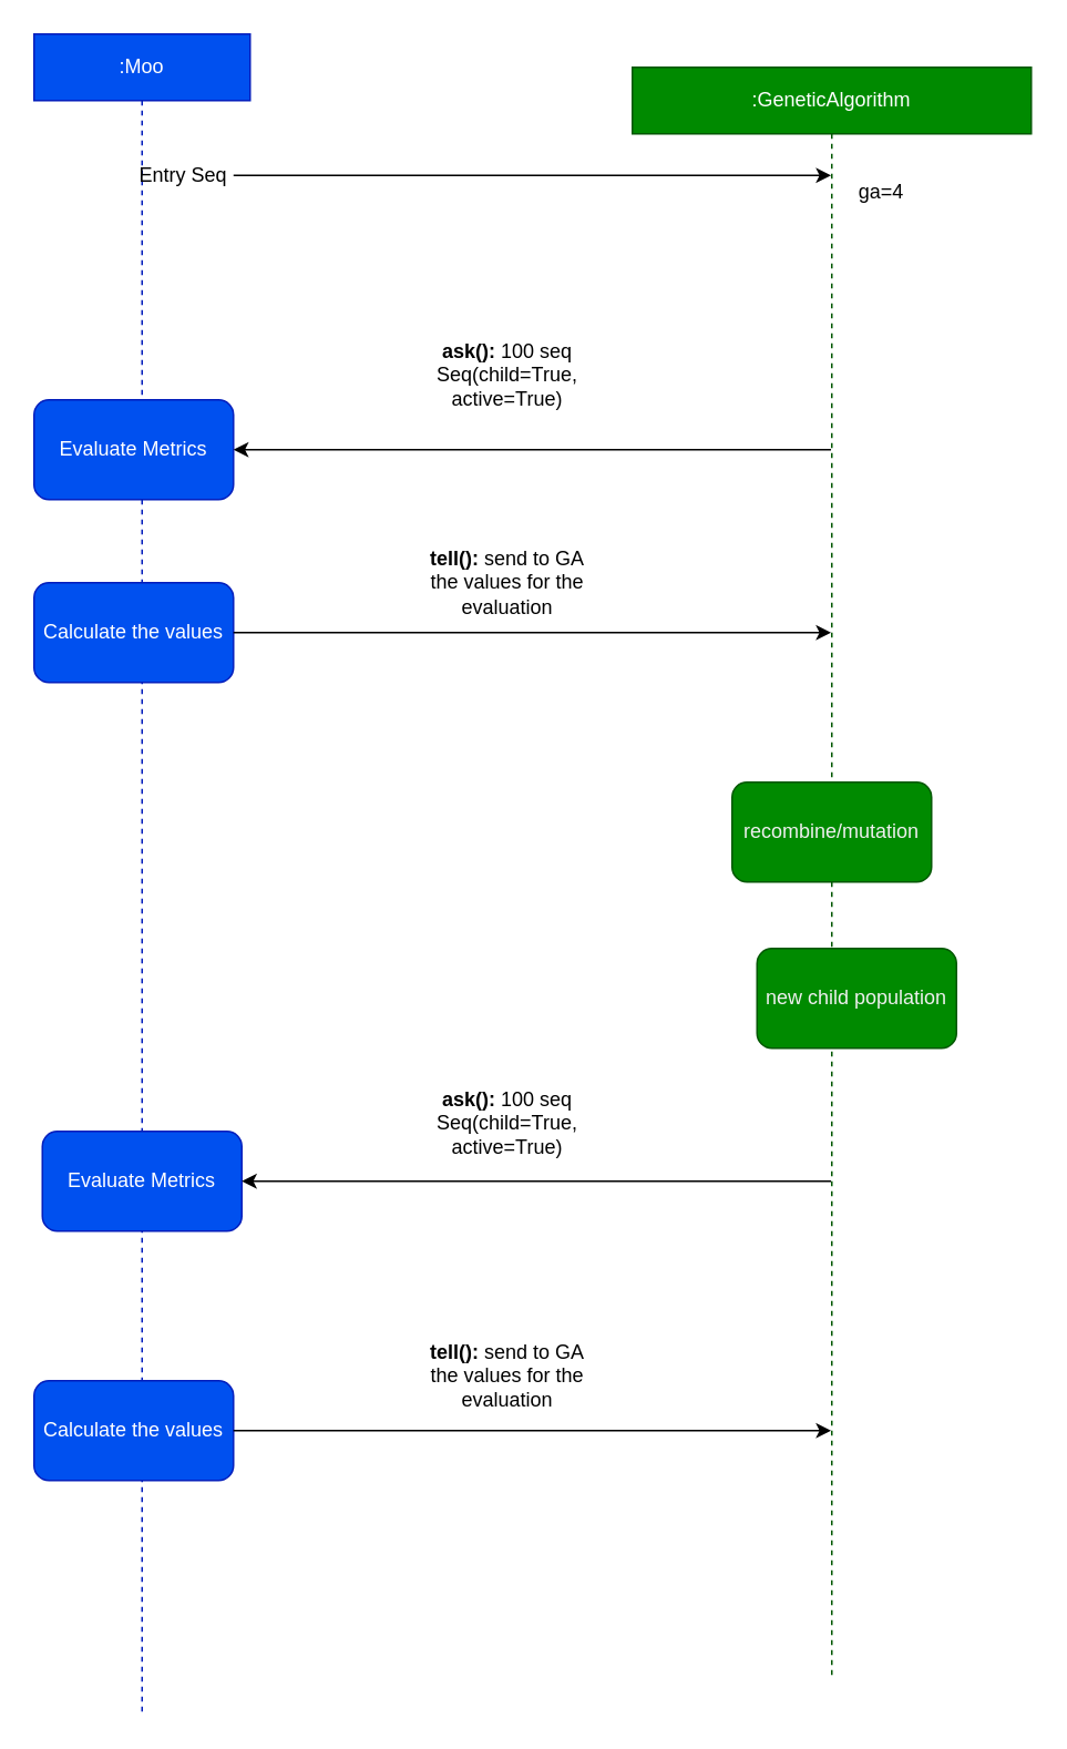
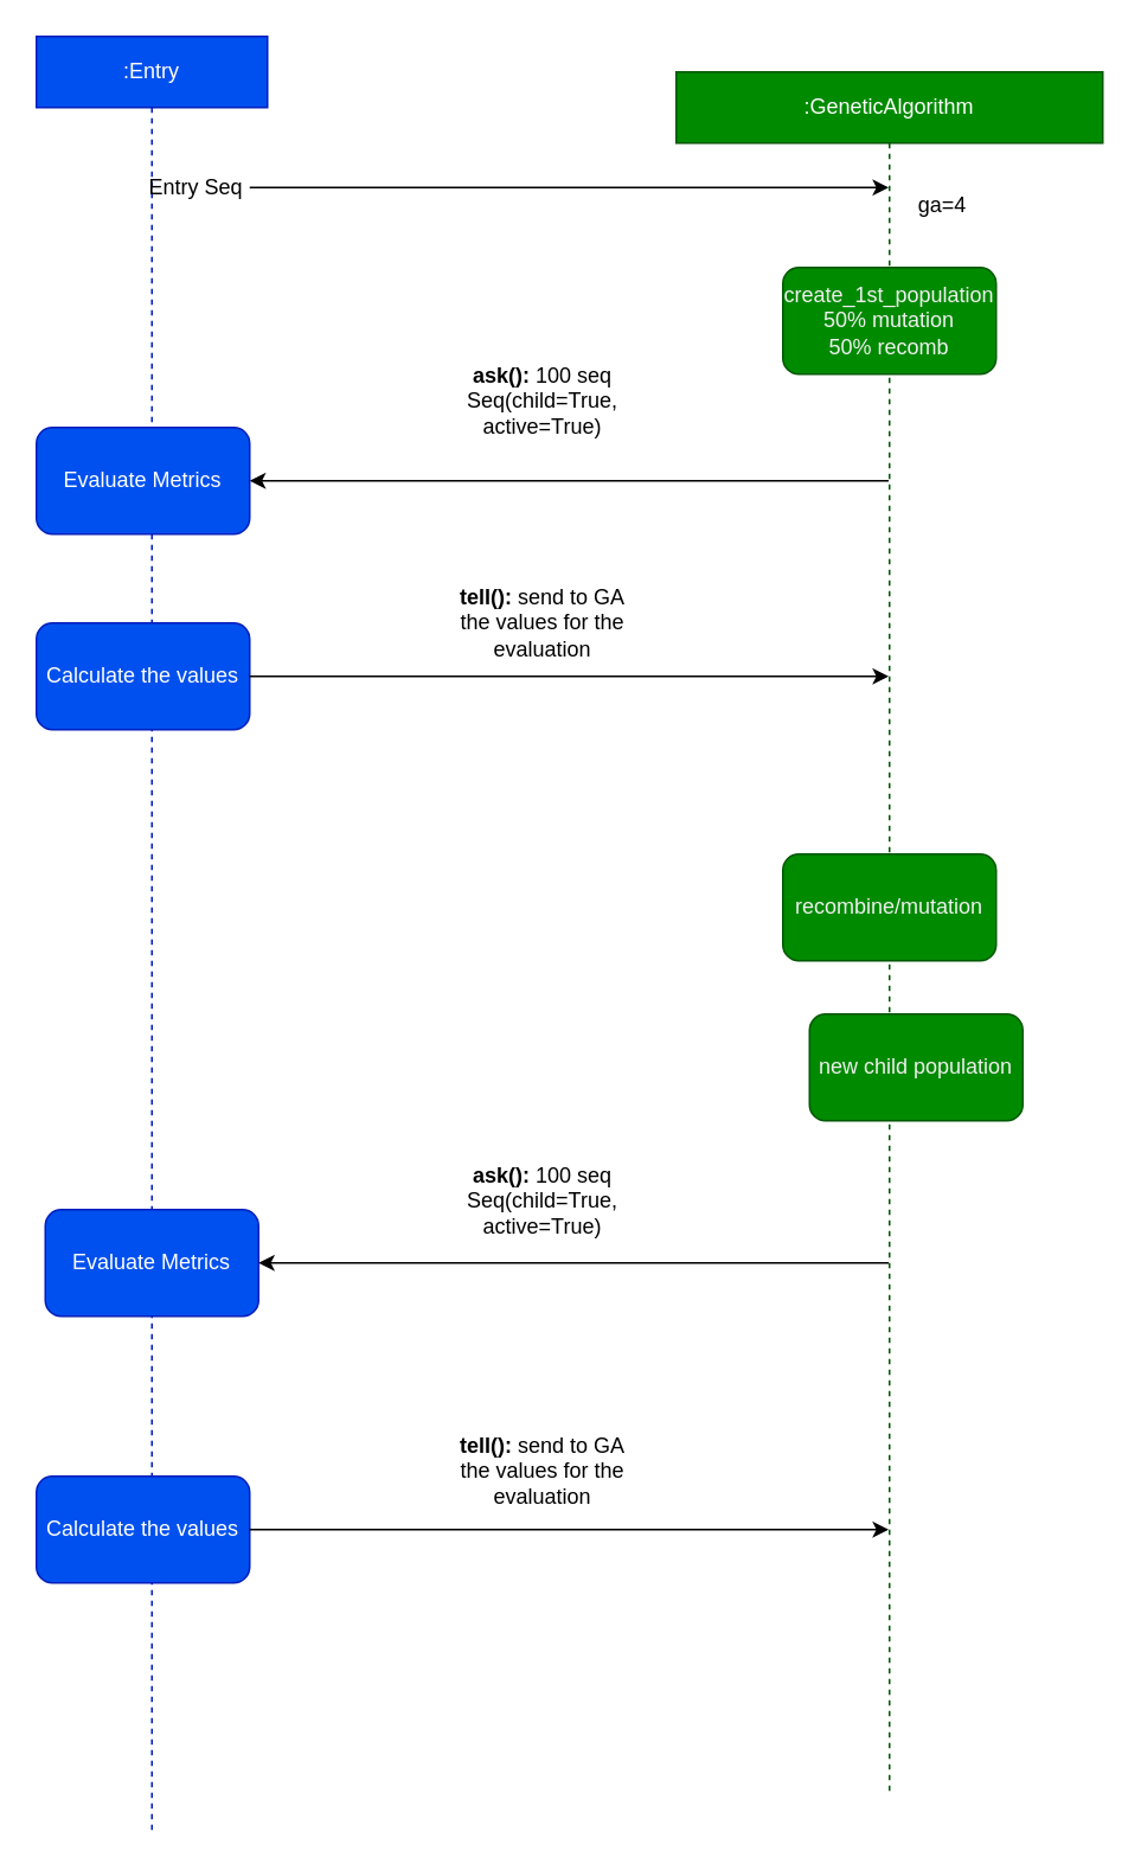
- <mxCell id="7" value=":Moo" style="shape=umlLifeline;perimeter=lifelinePerimeter;whiteSpace=wrap;html=1;container=1;collapsible=0;recursiveResize=0;outlineConnect=0;fillColor=#0050ef;fontColor=#ffffff;strokeColor=#001DBC;" parent="1" vertex="1"><mxGeometry x="20" y="20" width="130" height="1010" as="geometry" /></mxCell>
+ <mxCell id="7" value=":Entry" style="shape=umlLifeline;perimeter=lifelinePerimeter;whiteSpace=wrap;html=1;container=1;collapsible=0;recursiveResize=0;outlineConnect=0;fillColor=#0050ef;fontColor=#ffffff;strokeColor=#001DBC;" parent="1" vertex="1"><mxGeometry x="20" y="20" width="130" height="1010" as="geometry" /></mxCell>
+ <mxCell id="4" value="&lt;span style=&quot;color: rgb(240, 240, 240); font-family: Helvetica; font-size: 12px; font-style: normal; font-variant-ligatures: normal; font-variant-caps: normal; font-weight: 400; letter-spacing: normal; orphans: 2; text-align: center; text-indent: 0px; text-transform: none; widows: 2; word-spacing: 0px; -webkit-text-stroke-width: 0px; text-decoration-thickness: initial; text-decoration-style: initial; text-decoration-color: initial; float: none; display: inline !important;&quot;&gt;create_1st_population&lt;/span&gt;&lt;br style=&quot;border-color: rgb(0, 0, 0); color: rgb(240, 240, 240); font-family: Helvetica; font-size: 12px; font-style: normal; font-variant-ligatures: normal; font-variant-caps: normal; font-weight: 400; letter-spacing: normal; orphans: 2; text-align: center; text-indent: 0px; text-transform: none; widows: 2; word-spacing: 0px; -webkit-text-stroke-width: 0px; text-decoration-thickness: initial; text-decoration-style: initial; text-decoration-color: initial;&quot;&gt;&lt;span style=&quot;color: rgb(240, 240, 240); font-family: Helvetica; font-size: 12px; font-style: normal; font-variant-ligatures: normal; font-variant-caps: normal; font-weight: 400; letter-spacing: normal; orphans: 2; text-align: center; text-indent: 0px; text-transform: none; widows: 2; word-spacing: 0px; -webkit-text-stroke-width: 0px; text-decoration-thickness: initial; text-decoration-style: initial; text-decoration-color: initial; float: none; display: inline !important;&quot;&gt;50% mutation&lt;/span&gt;&lt;br style=&quot;border-color: rgb(0, 0, 0); color: rgb(240, 240, 240); font-family: Helvetica; font-size: 12px; font-style: normal; font-variant-ligatures: normal; font-variant-caps: normal; font-weight: 400; letter-spacing: normal; orphans: 2; text-align: center; text-indent: 0px; text-transform: none; widows: 2; word-spacing: 0px; -webkit-text-stroke-width: 0px; text-decoration-thickness: initial; text-decoration-style: initial; text-decoration-color: initial;&quot;&gt;&lt;span style=&quot;color: rgb(240, 240, 240); font-family: Helvetica; font-size: 12px; font-style: normal; font-variant-ligatures: normal; font-variant-caps: normal; font-weight: 400; letter-spacing: normal; orphans: 2; text-align: center; text-indent: 0px; text-transform: none; widows: 2; word-spacing: 0px; -webkit-text-stroke-width: 0px; text-decoration-thickness: initial; text-decoration-style: initial; text-decoration-color: initial; float: none; display: inline !important;&quot;&gt;50% recomb&lt;/span&gt;" style="rounded=1;whiteSpace=wrap;html=1;fillColor=#008a00;fontColor=#ffffff;strokeColor=#005700;" parent="2" vertex="1"><mxGeometry x="60" y="110" width="120" height="60" as="geometry" /></mxCell>
- <mxCell id="5" value="&lt;span style=&quot;color: rgb(240, 240, 240); font-family: Helvetica; font-size: 12px; font-style: normal; font-variant-ligatures: normal; font-variant-caps: normal; font-weight: 400; letter-spacing: normal; orphans: 2; text-align: center; text-indent: 0px; text-transform: none; widows: 2; word-spacing: 0px; -webkit-text-stroke-width: 0px; text-decoration-thickness: initial; text-decoration-style: initial; text-decoration-color: initial; float: none; display: inline !important;&quot;&gt;recombine/mutation&lt;/span&gt;" style="rounded=1;whiteSpace=wrap;html=1;fillColor=#008a00;fontColor=#ffffff;strokeColor=#005700;" vertex="1" parent="2"><mxGeometry x="60" y="430" width="120" height="60" as="geometry" /></mxCell>
+ <mxCell id="5" value="&lt;span style=&quot;color: rgb(240, 240, 240); font-family: Helvetica; font-size: 12px; font-style: normal; font-variant-ligatures: normal; font-variant-caps: normal; font-weight: 400; letter-spacing: normal; orphans: 2; text-align: center; text-indent: 0px; text-transform: none; widows: 2; word-spacing: 0px; -webkit-text-stroke-width: 0px; text-decoration-thickness: initial; text-decoration-style: initial; text-decoration-color: initial; float: none; display: inline !important;&quot;&gt;recombine/mutation&lt;/span&gt;" style="rounded=1;whiteSpace=wrap;html=1;fillColor=#008a00;fontColor=#ffffff;strokeColor=#005700;" vertex="1" parent="2"><mxGeometry x="60" y="440" width="120" height="60" as="geometry" /></mxCell>
